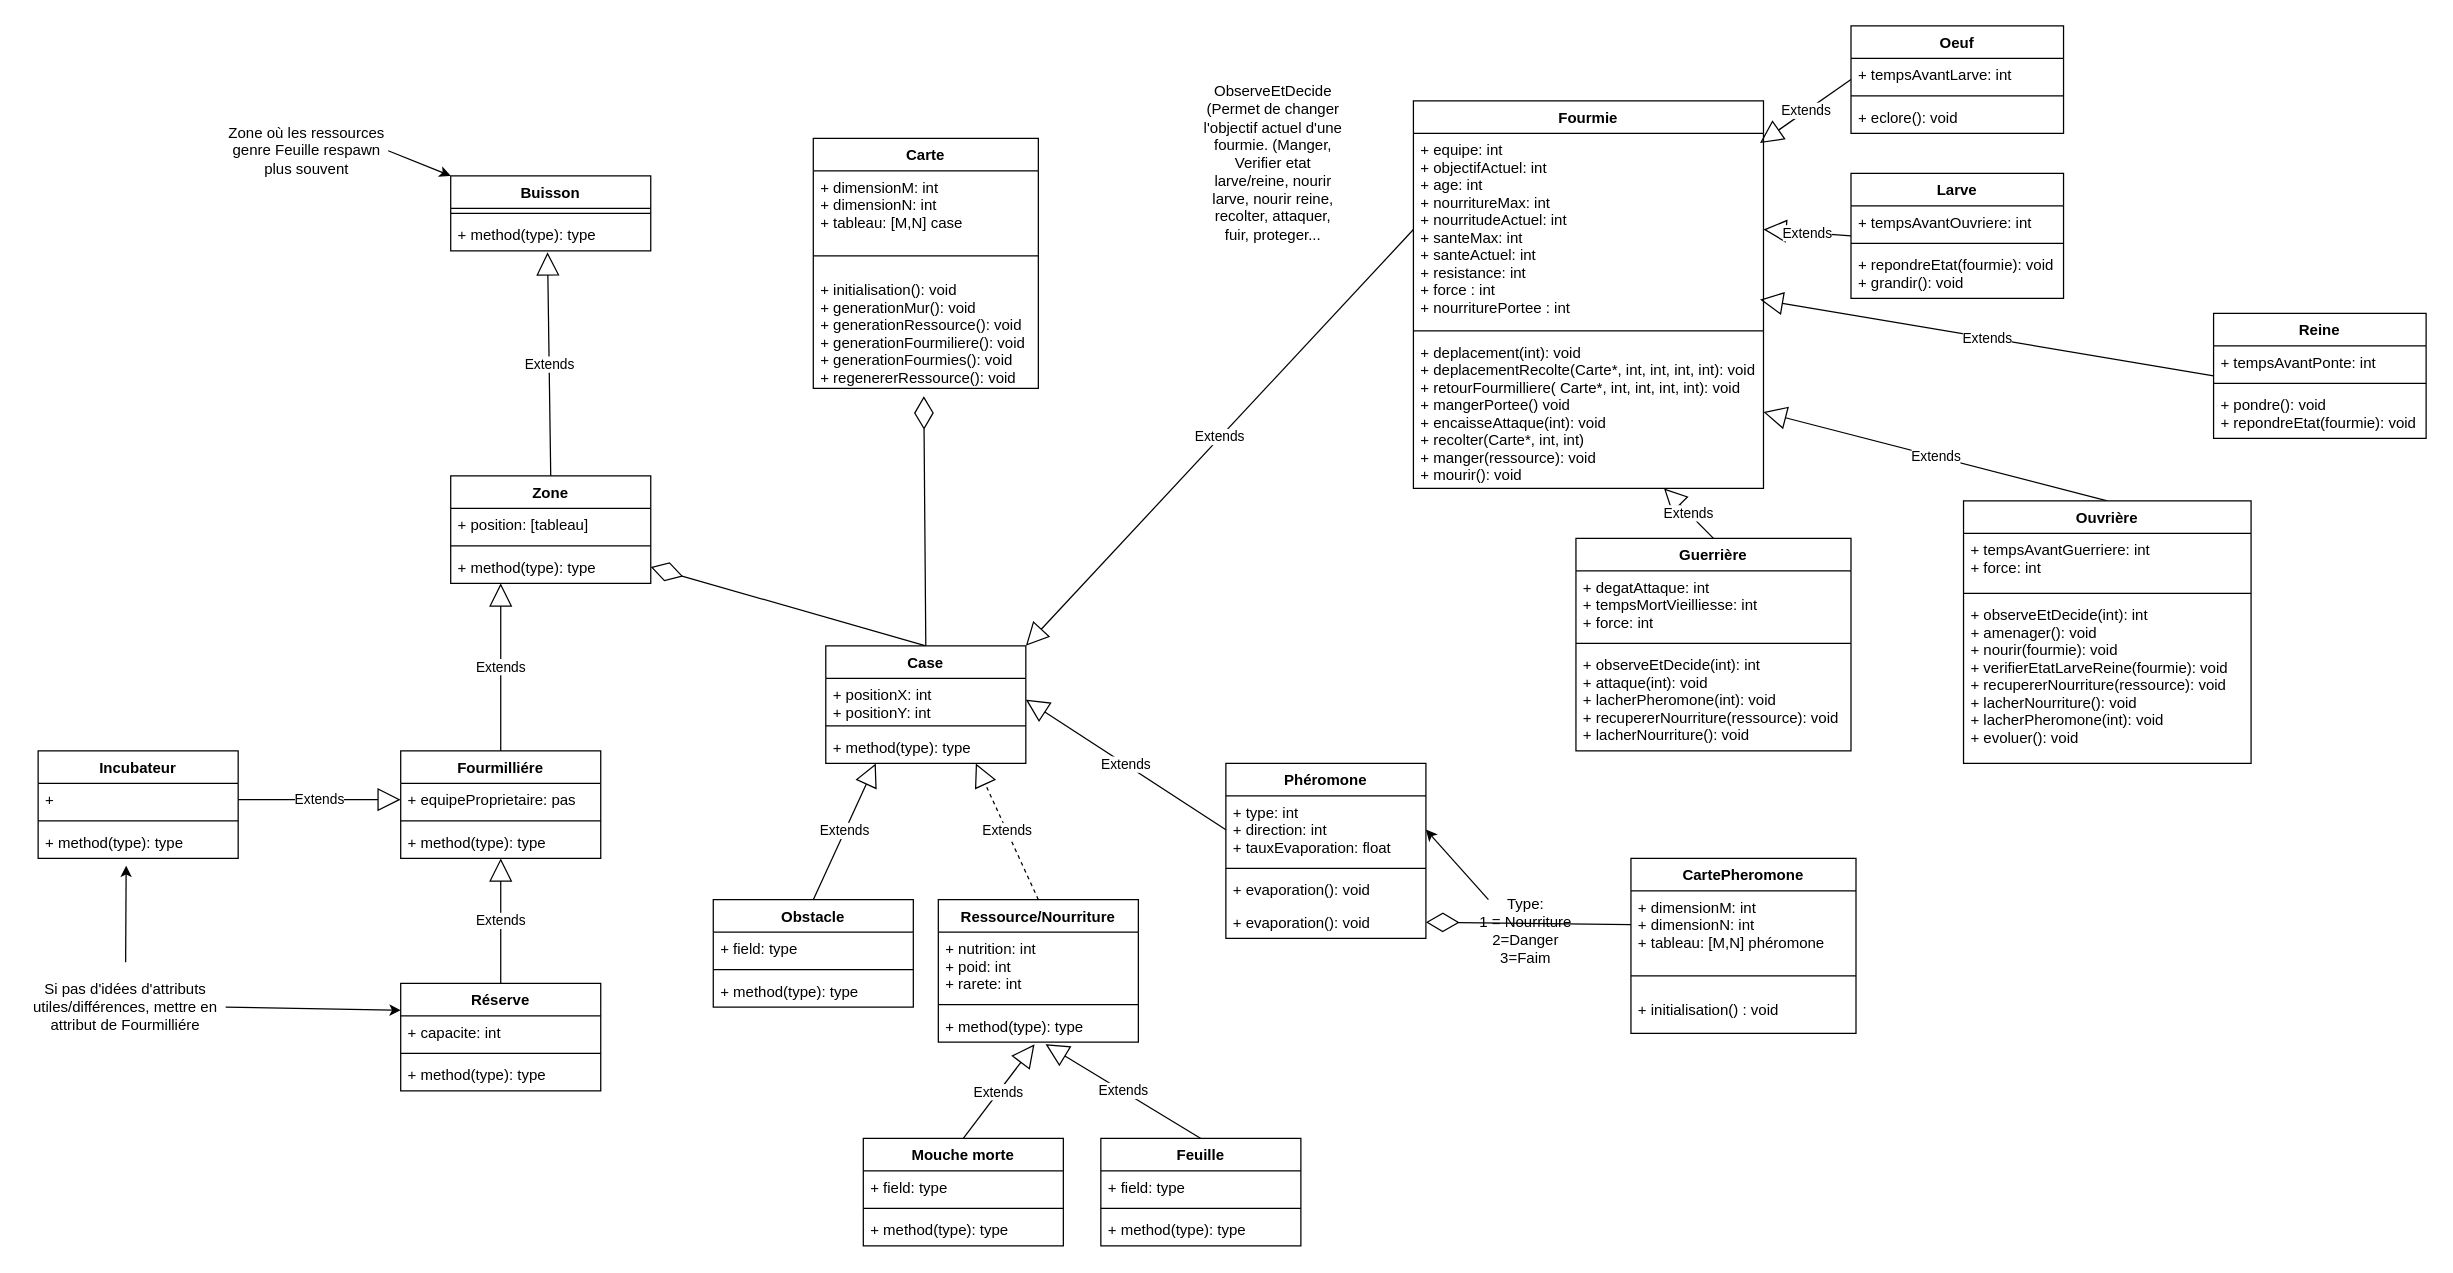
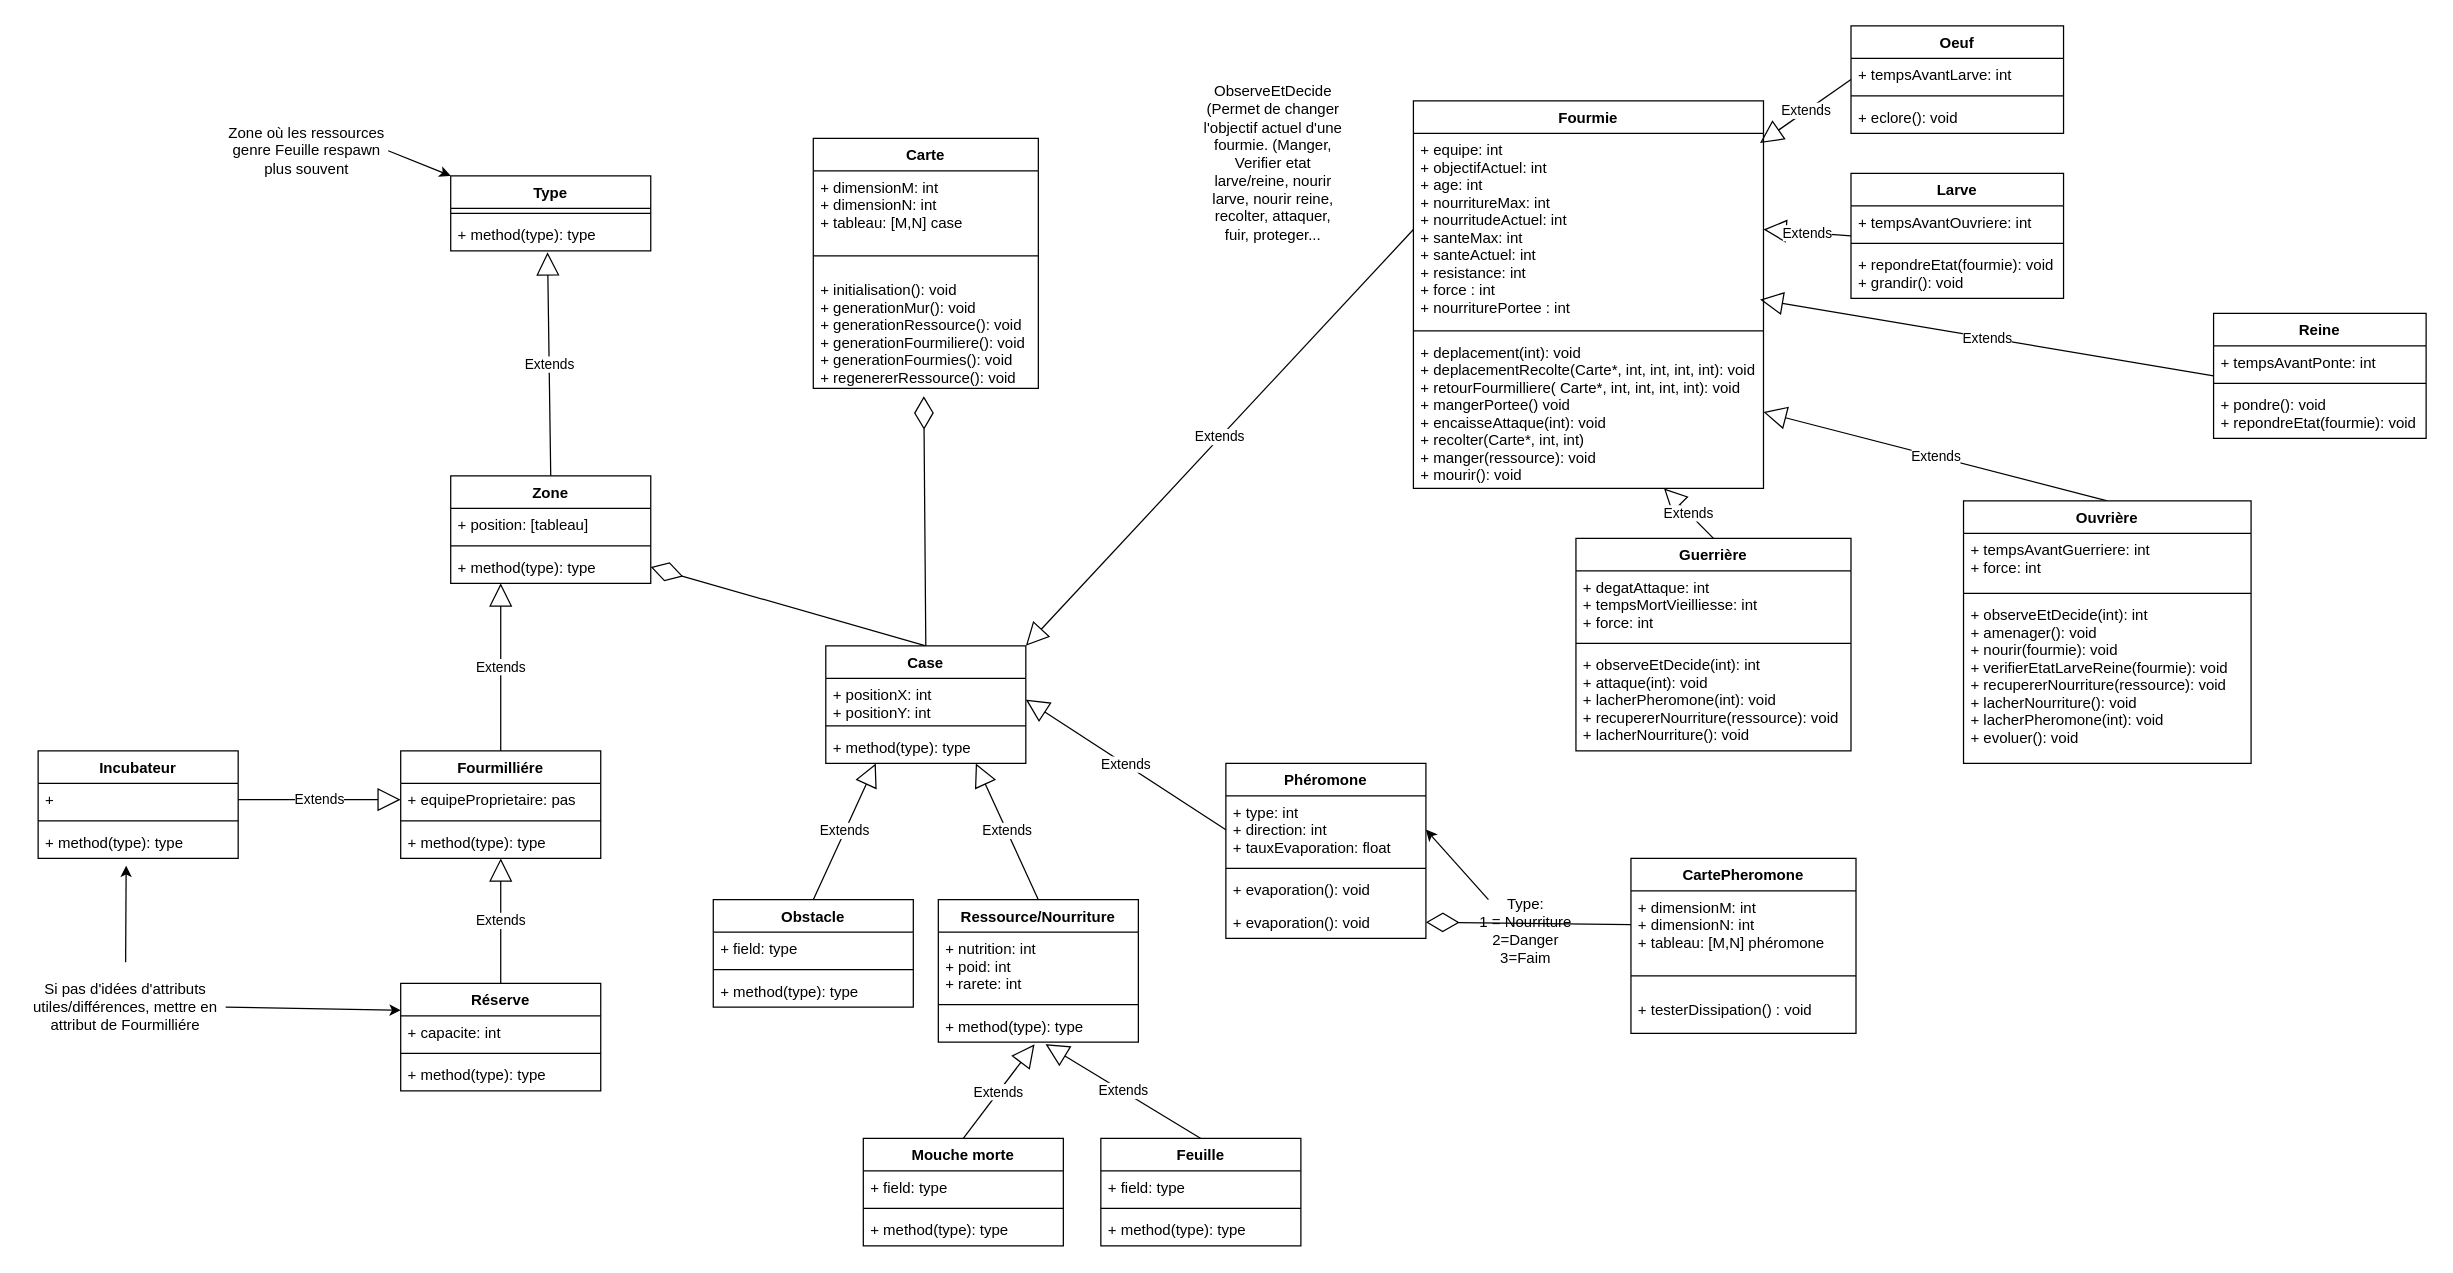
- <mxCell id="43" value="Buisson" style="swimlane;fontStyle=1;align=center;verticalAlign=top;childLayout=stackLayout;horizontal=1;startSize=26;horizontalStack=0;resizeParent=1;resizeParentMax=0;resizeLast=0;collapsible=1;marginBottom=0;" parent="1" vertex="1"><mxGeometry x="360" y="140" width="160" height="60" as="geometry" /></mxCell>
+ <mxCell id="43" value="Type" style="swimlane;fontStyle=1;align=center;verticalAlign=top;childLayout=stackLayout;horizontal=1;startSize=26;horizontalStack=0;resizeParent=1;resizeParentMax=0;resizeLast=0;collapsible=1;marginBottom=0;" parent="1" vertex="1"><mxGeometry x="360" y="140" width="160" height="60" as="geometry" /></mxCell>
- <mxCell id="10" value="Extends" style="endArrow=block;endSize=16;endFill=0;html=1;exitX=0.5;exitY=0;exitDx=0;exitDy=0;entryX=0.75;entryY=1;entryDx=0;entryDy=0;dashed=1;" parent="1" source="23" target="71" edge="1"><mxGeometry width="160" relative="1" as="geometry"><mxPoint x="660" y="729" as="sourcePoint" /><mxPoint x="809" y="647" as="targetPoint" /></mxGeometry></mxCell>
+ <mxCell id="10" value="Extends" style="endArrow=block;endSize=16;endFill=0;html=1;exitX=0.5;exitY=0;exitDx=0;exitDy=0;entryX=0.75;entryY=1;entryDx=0;entryDy=0;" parent="1" source="23" target="71" edge="1"><mxGeometry width="160" relative="1" as="geometry"><mxPoint x="660" y="729" as="sourcePoint" /><mxPoint x="809" y="647" as="targetPoint" /></mxGeometry></mxCell>
- <mxCell id="63" value="+ initialisation() : void&#10;" style="text;strokeColor=none;fillColor=none;align=left;verticalAlign=top;spacingLeft=4;spacingRight=4;overflow=hidden;rotatable=0;points=[[0,0.5],[1,0.5]];portConstraint=eastwest;" parent="60" vertex="1"><mxGeometry y="108" width="180" height="32" as="geometry" /></mxCell>
+ <mxCell id="63" value="+ testerDissipation() : void&#10;" style="text;strokeColor=none;fillColor=none;align=left;verticalAlign=top;spacingLeft=4;spacingRight=4;overflow=hidden;rotatable=0;points=[[0,0.5],[1,0.5]];portConstraint=eastwest;" parent="60" vertex="1"><mxGeometry y="108" width="180" height="32" as="geometry" /></mxCell>
